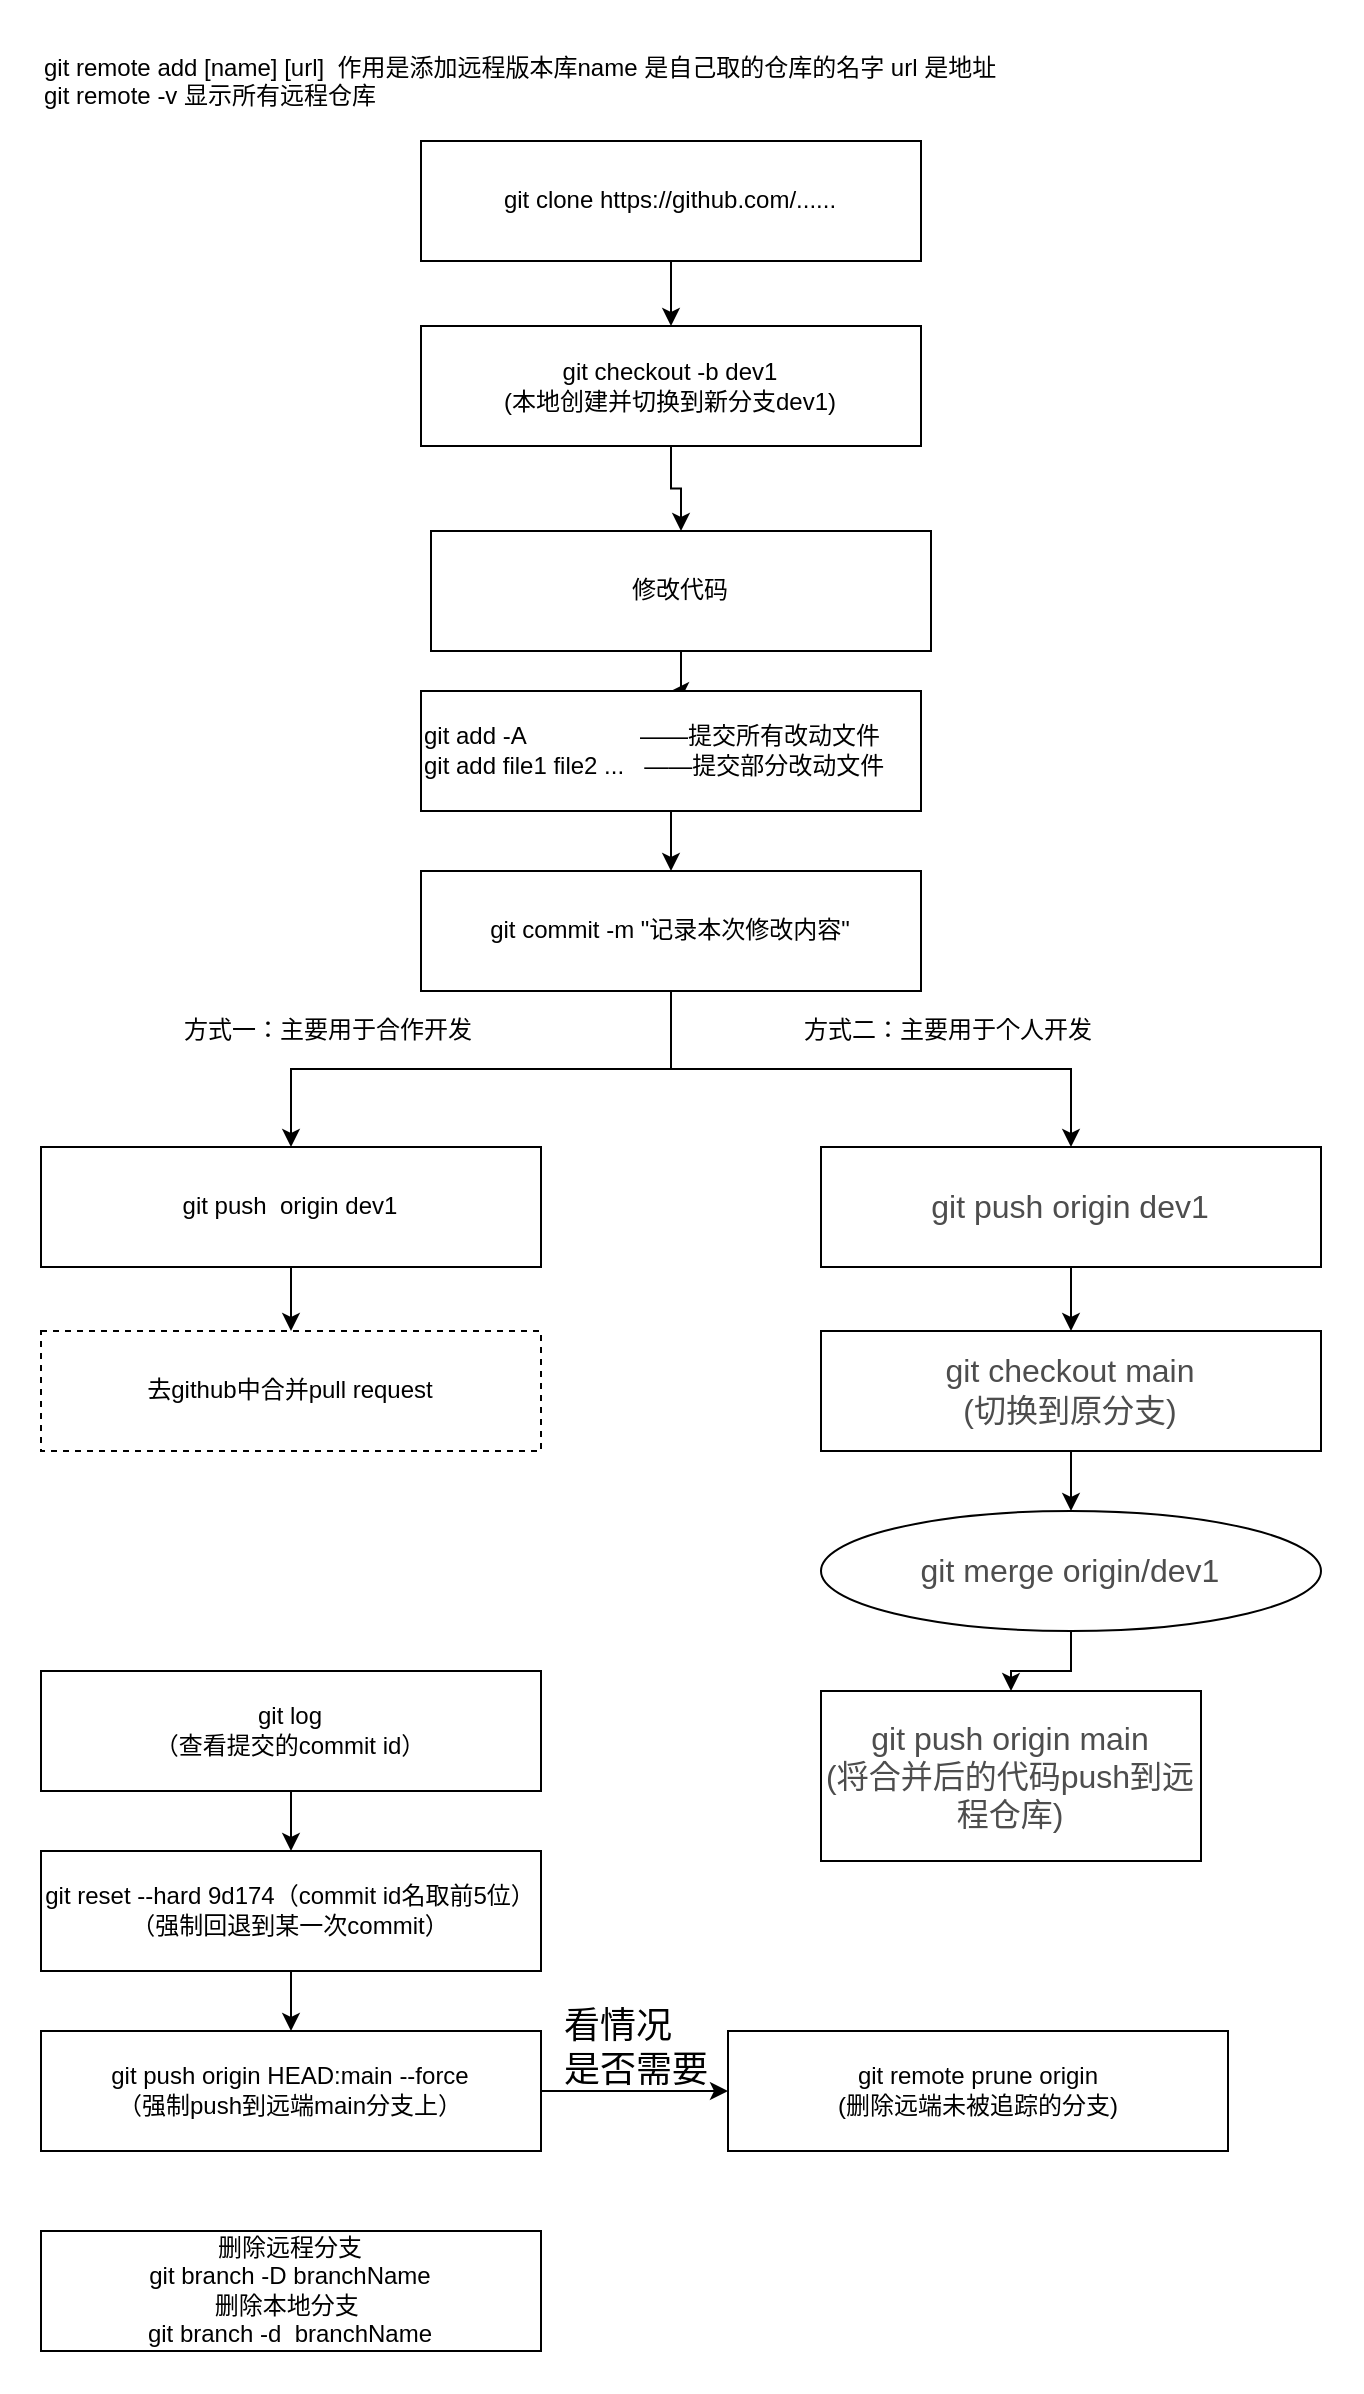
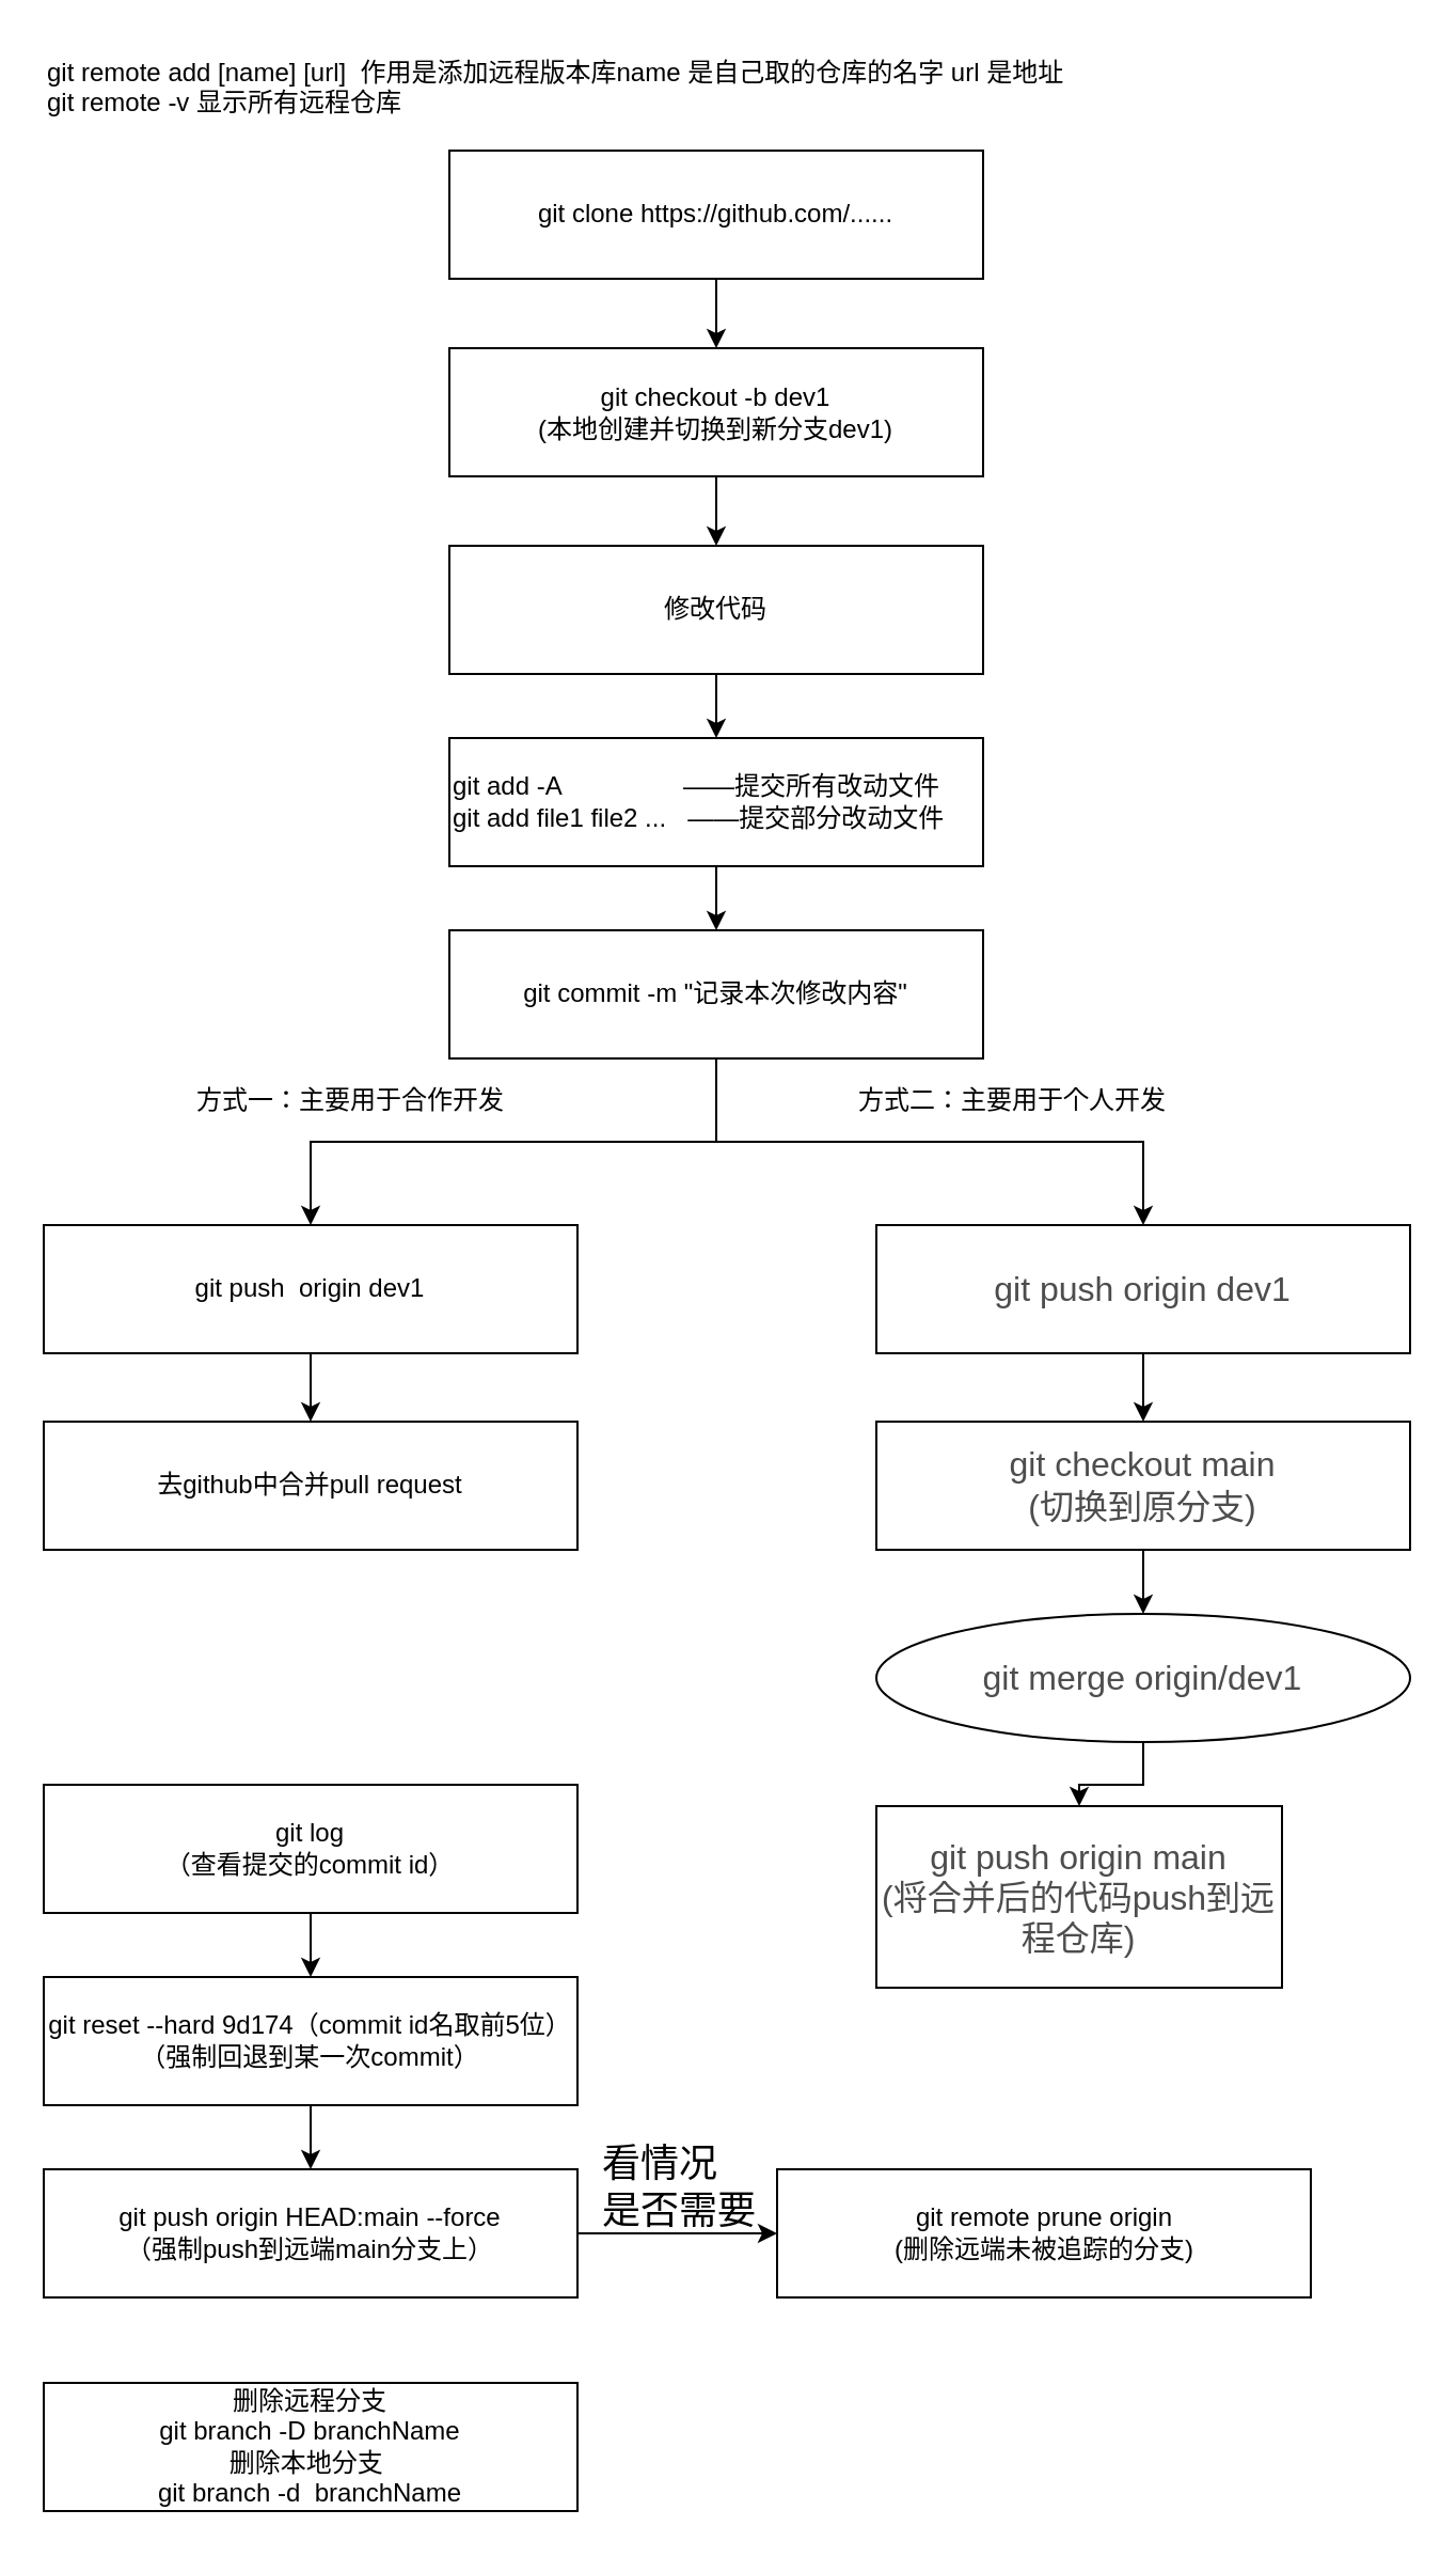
- <mxCell id="7" value="修改代码" style="rounded=0;whiteSpace=wrap;html=1;" parent="1" vertex="1"><mxGeometry x="215" y="265" width="250" height="60" as="geometry" /></mxCell>
+ <mxCell id="7" value="修改代码" style="rounded=0;whiteSpace=wrap;html=1;" parent="1" vertex="1"><mxGeometry x="210" y="255" width="250" height="60" as="geometry" /></mxCell>
- <mxCell id="22" value="去github中合并pull request" style="rounded=0;whiteSpace=wrap;html=1;align=center;dashed=1;" parent="1" vertex="1"><mxGeometry x="20" y="665" width="250" height="60" as="geometry" /></mxCell>
+ <mxCell id="22" value="去github中合并pull request" style="rounded=0;whiteSpace=wrap;html=1;align=center;" parent="1" vertex="1"><mxGeometry x="20" y="665" width="250" height="60" as="geometry" /></mxCell>
